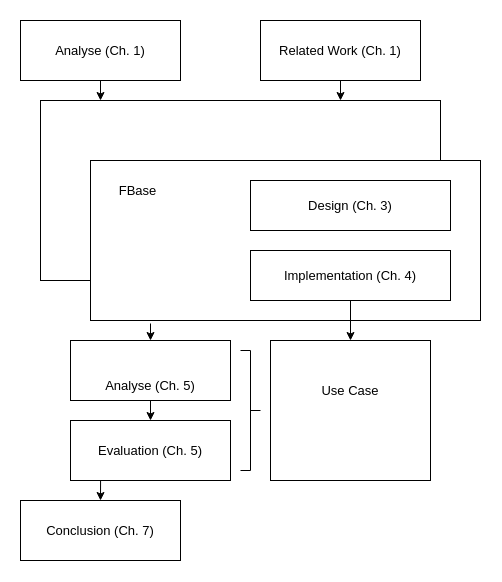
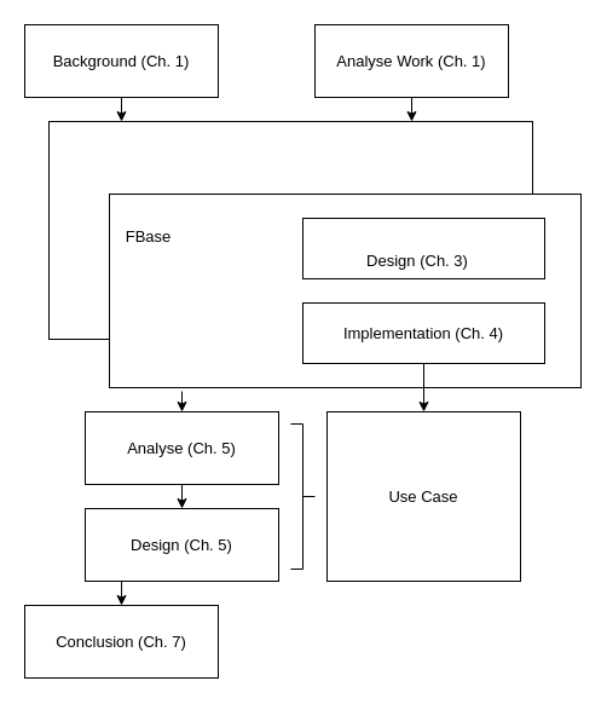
- <mxCell id="7" value="&lt;font style=&quot;font-size: 13px&quot;&gt;Analyse (Ch. 1)&lt;/font&gt;" style="text;html=1;strokeColor=none;fillColor=none;align=center;verticalAlign=middle;whiteSpace=wrap;rounded=0;" vertex="1" parent="1"><mxGeometry x="20" y="40" width="160" height="20" as="geometry" /></mxCell>
+ <mxCell id="7" value="&lt;font style=&quot;font-size: 13px&quot;&gt;Background (Ch. 1)&lt;/font&gt;" style="text;html=1;strokeColor=none;fillColor=none;align=center;verticalAlign=middle;whiteSpace=wrap;rounded=0;" vertex="1" parent="1"><mxGeometry x="20" y="40" width="160" height="20" as="geometry" /></mxCell>
- <mxCell id="8" value="&lt;font style=&quot;font-size: 13px&quot;&gt;Related Work (Ch. 1)&lt;/font&gt;" style="text;html=1;strokeColor=none;fillColor=none;align=center;verticalAlign=middle;whiteSpace=wrap;rounded=0;" vertex="1" parent="1"><mxGeometry x="260" y="40" width="160" height="20" as="geometry" /></mxCell>
+ <mxCell id="8" value="&lt;font style=&quot;font-size: 13px&quot;&gt;Analyse Work (Ch. 1)&lt;/font&gt;" style="text;html=1;strokeColor=none;fillColor=none;align=center;verticalAlign=middle;whiteSpace=wrap;rounded=0;" vertex="1" parent="1"><mxGeometry x="260" y="40" width="160" height="20" as="geometry" /></mxCell>
- <mxCell id="11" value="&lt;font style=&quot;font-size: 13px&quot;&gt;FBase&lt;/font&gt;" style="text;html=1;strokeColor=none;fillColor=none;align=center;verticalAlign=middle;whiteSpace=wrap;rounded=0;" vertex="1" parent="1"><mxGeometry x="110" y="180" width="55" height="20" as="geometry" /></mxCell>
+ <mxCell id="11" value="&lt;font style=&quot;font-size: 13px&quot;&gt;FBase&lt;/font&gt;" style="text;html=1;strokeColor=none;fillColor=none;align=center;verticalAlign=middle;whiteSpace=wrap;rounded=0;" vertex="1" parent="1"><mxGeometry x="95" y="185" width="55" height="20" as="geometry" /></mxCell>
- <mxCell id="13" value="&lt;font style=&quot;font-size: 13px&quot;&gt;Design (Ch. 3)&lt;/font&gt;" style="text;html=1;strokeColor=none;fillColor=none;align=center;verticalAlign=middle;whiteSpace=wrap;rounded=0;" vertex="1" parent="1"><mxGeometry x="275" y="195" width="150" height="20" as="geometry" /></mxCell>
+ <mxCell id="13" value="&lt;font style=&quot;font-size: 13px&quot;&gt;Design (Ch. 3)&lt;/font&gt;" style="text;html=1;strokeColor=none;fillColor=none;align=center;verticalAlign=middle;whiteSpace=wrap;rounded=0;" vertex="1" parent="1"><mxGeometry x="270" y="205" width="150" height="20" as="geometry" /></mxCell>
- <mxCell id="20" value="&lt;font style=&quot;font-size: 13px&quot;&gt;Analyse (Ch. 5)&lt;/font&gt;" style="text;html=1;strokeColor=none;fillColor=none;align=center;verticalAlign=middle;whiteSpace=wrap;rounded=0;" vertex="1" parent="1"><mxGeometry x="75" y="375" width="150" height="20" as="geometry" /></mxCell>
+ <mxCell id="20" value="&lt;font style=&quot;font-size: 13px&quot;&gt;Analyse (Ch. 5)&lt;/font&gt;" style="text;html=1;strokeColor=none;fillColor=none;align=center;verticalAlign=middle;whiteSpace=wrap;rounded=0;" vertex="1" parent="1"><mxGeometry x="75" y="360" width="150" height="20" as="geometry" /></mxCell>
- <mxCell id="24" value="&lt;font style=&quot;font-size: 13px&quot;&gt;Use Case&lt;/font&gt;" style="text;html=1;strokeColor=none;fillColor=none;align=center;verticalAlign=middle;whiteSpace=wrap;rounded=0;" vertex="1" parent="1"><mxGeometry x="275" y="380" width="150" height="20" as="geometry" /></mxCell>
+ <mxCell id="24" value="&lt;font style=&quot;font-size: 13px&quot;&gt;Use Case&lt;/font&gt;" style="text;html=1;strokeColor=none;fillColor=none;align=center;verticalAlign=middle;whiteSpace=wrap;rounded=0;" vertex="1" parent="1"><mxGeometry x="275" y="400" width="150" height="20" as="geometry" /></mxCell>
- <mxCell id="21" value="&lt;font style=&quot;font-size: 13px&quot;&gt;Evaluation (Ch. 5)&lt;/font&gt;" style="text;html=1;strokeColor=none;fillColor=none;align=center;verticalAlign=middle;whiteSpace=wrap;rounded=0;" vertex="1" parent="1"><mxGeometry x="75" y="440" width="150" height="20" as="geometry" /></mxCell>
+ <mxCell id="21" value="&lt;font style=&quot;font-size: 13px&quot;&gt;Design (Ch. 5)&lt;/font&gt;" style="text;html=1;strokeColor=none;fillColor=none;align=center;verticalAlign=middle;whiteSpace=wrap;rounded=0;" vertex="1" parent="1"><mxGeometry x="75" y="440" width="150" height="20" as="geometry" /></mxCell>
